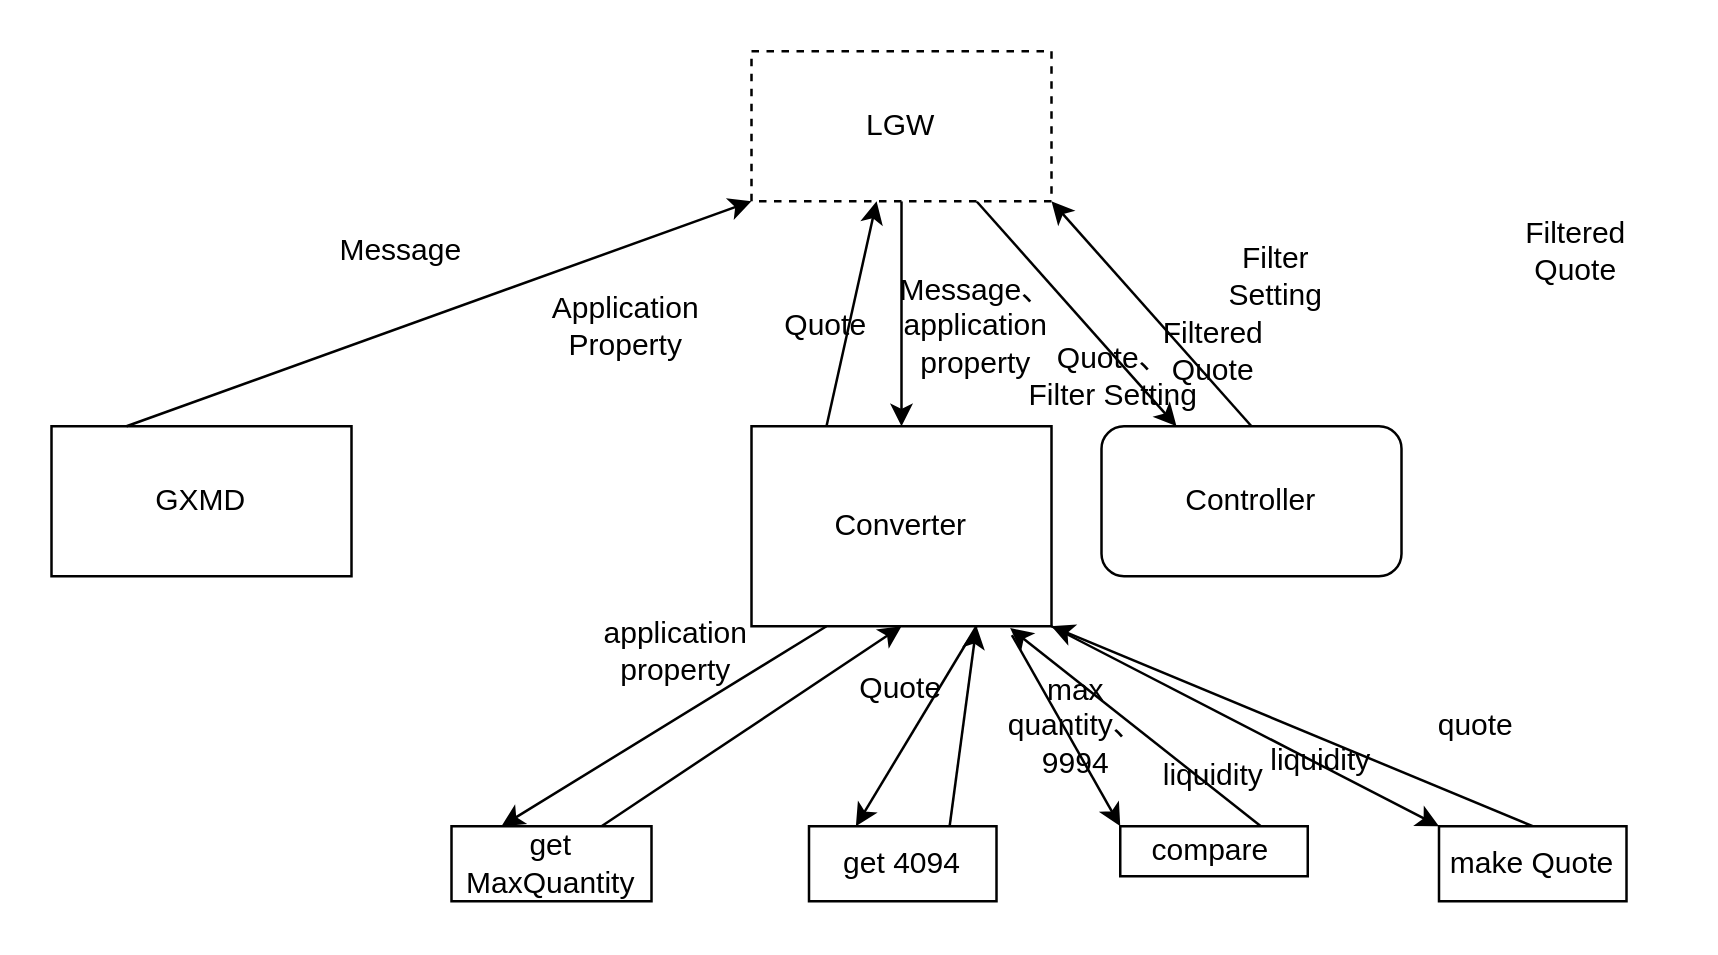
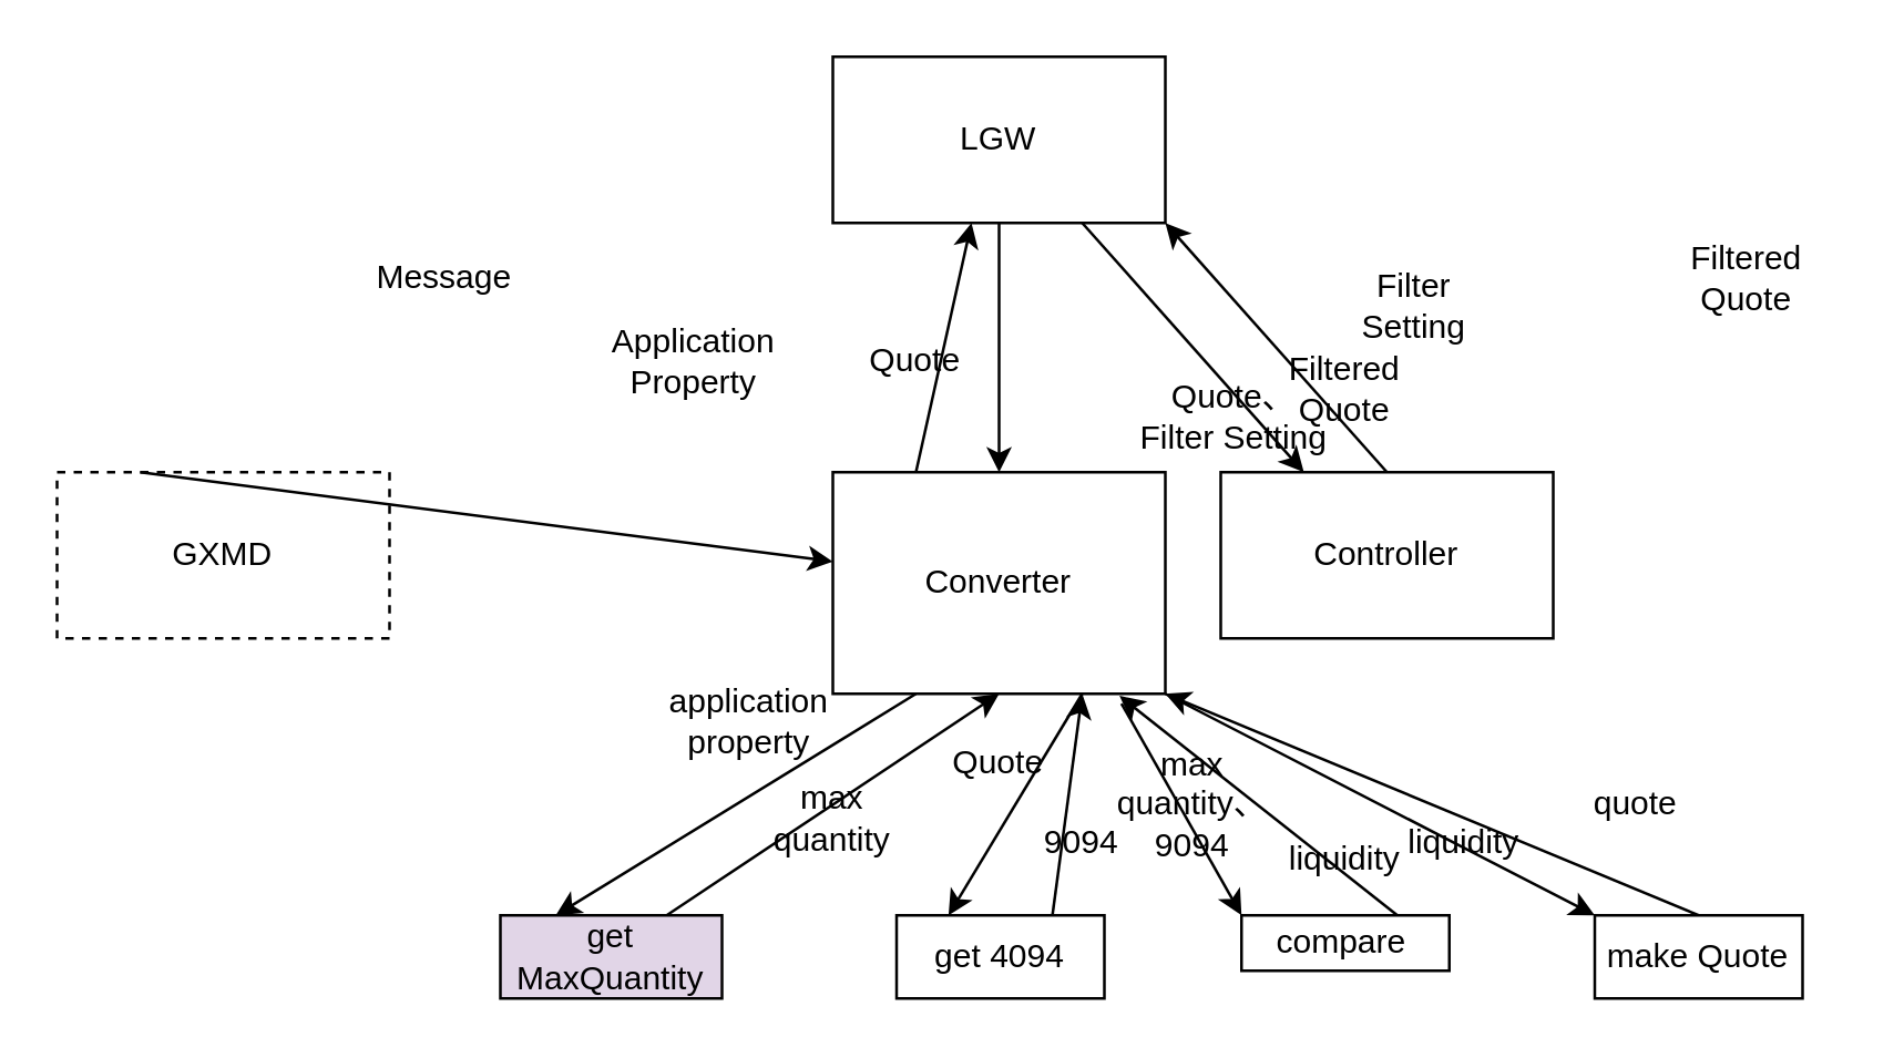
- <mxCell id="4" value="LGW" style="rounded=0;whiteSpace=wrap;html=1;dashed=1;" vertex="1" parent="1"><mxGeometry x="300" y="20" width="120" height="60" as="geometry" /></mxCell>
+ <mxCell id="4" value="LGW" style="rounded=0;whiteSpace=wrap;html=1;" vertex="1" parent="1"><mxGeometry x="300" y="20" width="120" height="60" as="geometry" /></mxCell>
- <mxCell id="13" value="" style="endArrow=classic;html=1;exitX=0.25;exitY=0;exitDx=0;exitDy=0;entryX=0;entryY=1;entryDx=0;entryDy=0;" edge="1" parent="1" source="5" target="4"><mxGeometry width="50" height="50" relative="1" as="geometry"><mxPoint x="330" y="490" as="sourcePoint" /><mxPoint x="310" y="140" as="targetPoint" /></mxGeometry></mxCell>
+ <mxCell id="13" value="" style="endArrow=classic;html=1;exitX=0.25;exitY=0;exitDx=0;exitDy=0;" edge="1" parent="1" source="5" target="11"><mxGeometry width="50" height="50" relative="1" as="geometry"><mxPoint x="330" y="490" as="sourcePoint" /><mxPoint x="310" y="140" as="targetPoint" /></mxGeometry></mxCell>
- <mxCell id="16" value="Message、&lt;br&gt;application property" style="text;html=1;strokeColor=none;fillColor=none;align=center;verticalAlign=middle;whiteSpace=wrap;rounded=0;" vertex="1" parent="1"><mxGeometry x="370" y="120" width="40" height="20" as="geometry" /></mxCell>
- <mxCell id="5" value="GXMD" style="rounded=0;whiteSpace=wrap;html=1;" vertex="1" parent="1"><mxGeometry x="20" y="170" width="120" height="60" as="geometry" /></mxCell>
+ <mxCell id="5" value="GXMD" style="rounded=0;whiteSpace=wrap;html=1;dashed=1;" vertex="1" parent="1"><mxGeometry x="20" y="170" width="120" height="60" as="geometry" /></mxCell>
- <mxCell id="12" value="Controller" style="whiteSpace=wrap;html=1;rounded=1;" vertex="1" parent="1"><mxGeometry x="440" y="170" width="120" height="60" as="geometry" /></mxCell>
+ <mxCell id="12" value="Controller" style="rounded=0;whiteSpace=wrap;html=1;" vertex="1" parent="1"><mxGeometry x="440" y="170" width="120" height="60" as="geometry" /></mxCell>
- <mxCell id="34" value="max quantity、9994" style="text;html=1;strokeColor=none;fillColor=none;align=center;verticalAlign=middle;whiteSpace=wrap;rounded=0;" vertex="1" parent="1"><mxGeometry x="410" y="280" width="40" height="20" as="geometry" /></mxCell>
+ <mxCell id="34" value="max quantity、9094" style="text;html=1;strokeColor=none;fillColor=none;align=center;verticalAlign=middle;whiteSpace=wrap;rounded=0;" vertex="1" parent="1"><mxGeometry x="410" y="280" width="40" height="20" as="geometry" /></mxCell>
+ <mxCell id="31" value="max quantity" style="text;html=1;strokeColor=none;fillColor=none;align=center;verticalAlign=middle;whiteSpace=wrap;rounded=0;" vertex="1" parent="1"><mxGeometry x="280" y="285" width="40" height="20" as="geometry" /></mxCell>
+ <mxCell id="38" value="9094" style="text;html=1;strokeColor=none;fillColor=none;align=center;verticalAlign=middle;whiteSpace=wrap;rounded=0;" vertex="1" parent="1"><mxGeometry x="370" y="294" width="40" height="20" as="geometry" /></mxCell>
- <mxCell id="24" value="get MaxQuantity" style="rounded=0;whiteSpace=wrap;html=1;" vertex="1" parent="1"><mxGeometry x="180" y="330" width="80" height="30" as="geometry" /></mxCell>
+ <mxCell id="24" value="get MaxQuantity" style="rounded=0;whiteSpace=wrap;html=1;fillColor=#e1d5e7;" vertex="1" parent="1"><mxGeometry x="180" y="330" width="80" height="30" as="geometry" /></mxCell>
